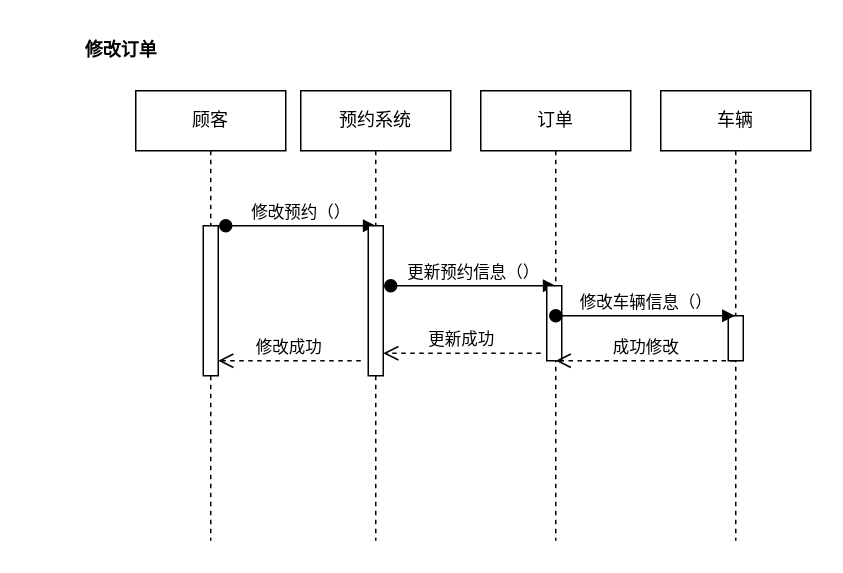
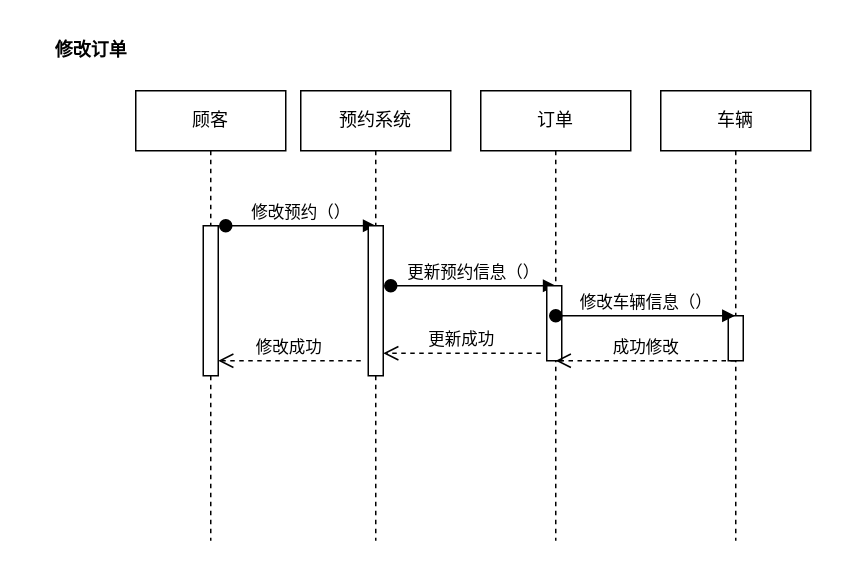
- <mxCell id="12" value="修改订单" style="text;align=center;fontStyle=1;verticalAlign=middle;spacingLeft=3;spacingRight=3;strokeColor=none;rotatable=0;points=[[0,0.5],[1,0.5]];portConstraint=eastwest;html=1;" vertex="1" parent="1"><mxGeometry x="40" y="20" width="80" height="26" as="geometry" /></mxCell>
+ <mxCell id="12" value="修改订单" style="text;align=center;fontStyle=1;verticalAlign=middle;spacingLeft=3;spacingRight=3;strokeColor=none;rotatable=0;points=[[0,0.5],[1,0.5]];portConstraint=eastwest;html=1;" vertex="1" parent="1"><mxGeometry x="20" y="20" width="80" height="26" as="geometry" /></mxCell>
